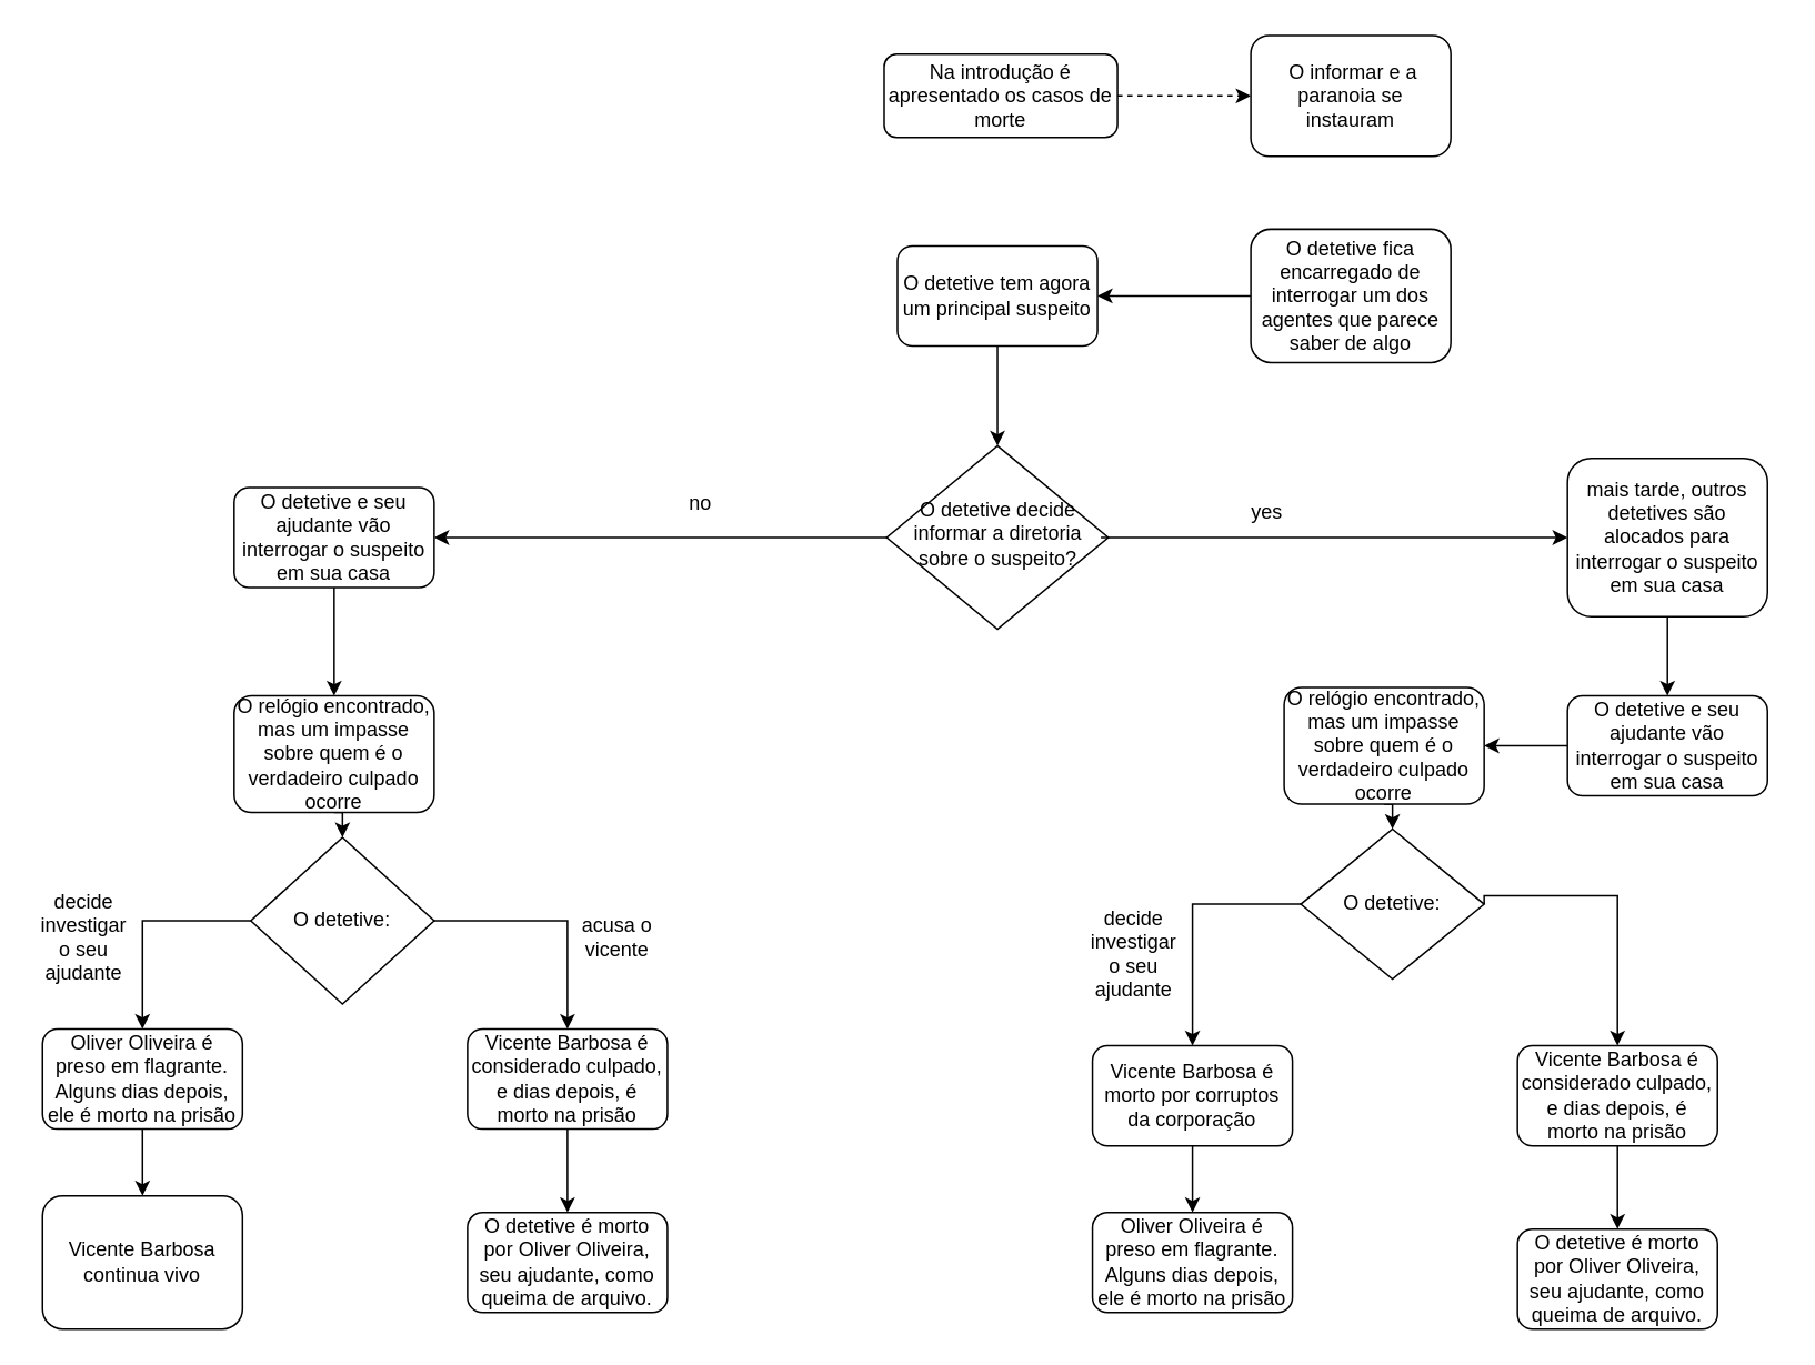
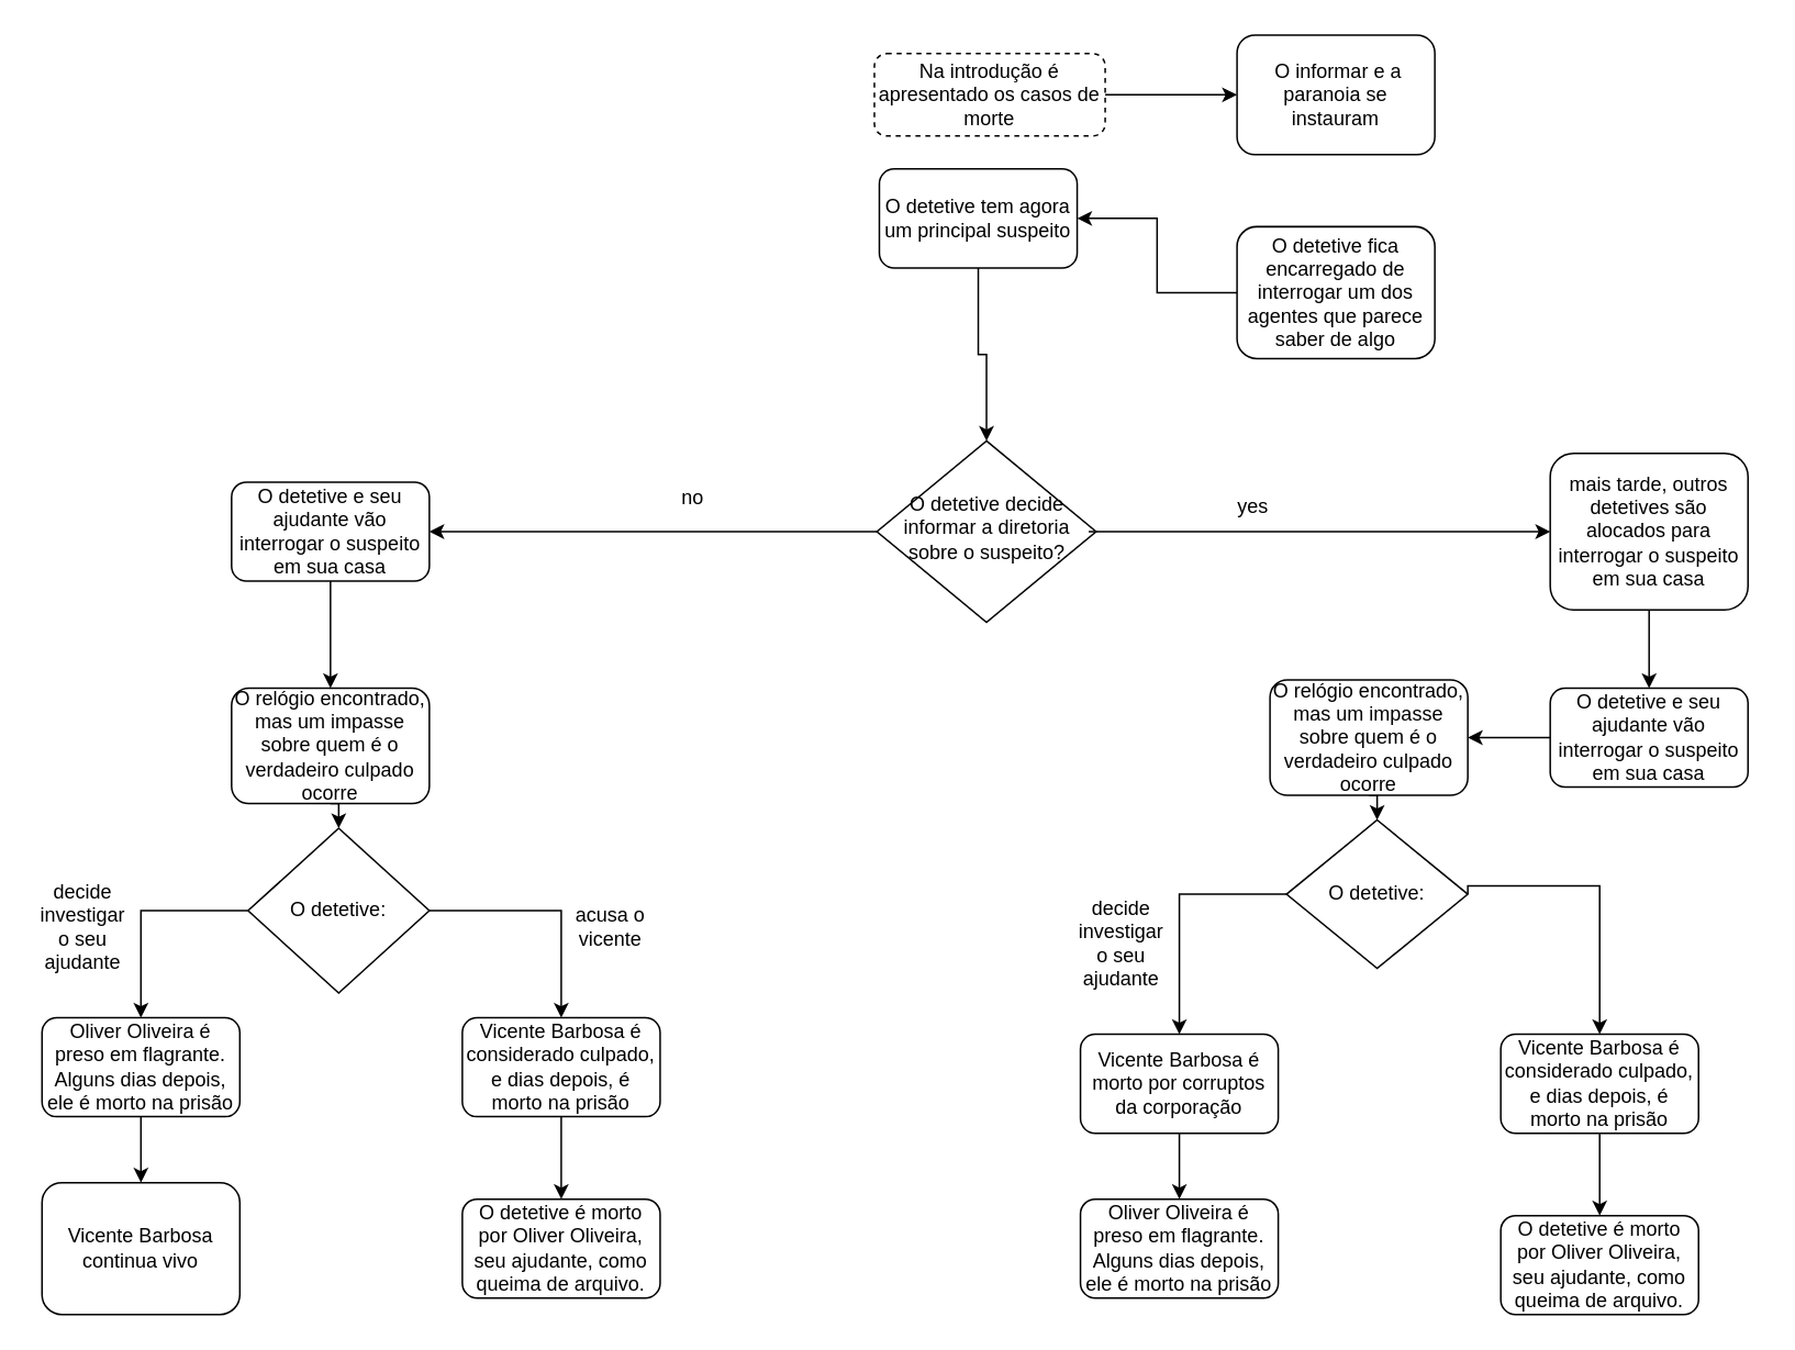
- <mxCell id="3" value="Na introdução é apresentado os casos de morte" style="rounded=1;whiteSpace=wrap;html=1;fontSize=12;glass=0;strokeWidth=1;shadow=0;" parent="1" vertex="1"><mxGeometry x="530" y="32" width="140" height="50" as="geometry" /></mxCell>
+ <mxCell id="3" value="Na introdução é apresentado os casos de morte" style="rounded=1;whiteSpace=wrap;html=1;fontSize=12;glass=0;strokeWidth=1;shadow=0;dashed=1;" parent="1" vertex="1"><mxGeometry x="530" y="32" width="140" height="50" as="geometry" /></mxCell>
- <mxCell id="2" style="edgeStyle=orthogonalEdgeStyle;rounded=0;orthogonalLoop=1;jettySize=auto;html=1;exitX=1;exitY=0.5;exitDx=0;exitDy=0;entryX=0;entryY=0.5;entryDx=0;entryDy=0;dashed=1;" edge="1" parent="1" source="3" target="6"><mxGeometry relative="1" as="geometry" /></mxCell>
+ <mxCell id="2" style="edgeStyle=orthogonalEdgeStyle;rounded=0;orthogonalLoop=1;jettySize=auto;html=1;exitX=1;exitY=0.5;exitDx=0;exitDy=0;entryX=0;entryY=0.5;entryDx=0;entryDy=0;" edge="1" parent="1" source="3" target="6"><mxGeometry relative="1" as="geometry" /></mxCell>
- <mxCell id="13" value="O detetive tem agora um principal suspeito" style="rounded=1;whiteSpace=wrap;html=1;" vertex="1" parent="1"><mxGeometry x="538" y="147" width="120" height="60" as="geometry" /></mxCell>
+ <mxCell id="13" value="O detetive tem agora um principal suspeito" style="rounded=1;whiteSpace=wrap;html=1;" vertex="1" parent="1"><mxGeometry x="533" y="102" width="120" height="60" as="geometry" /></mxCell>
